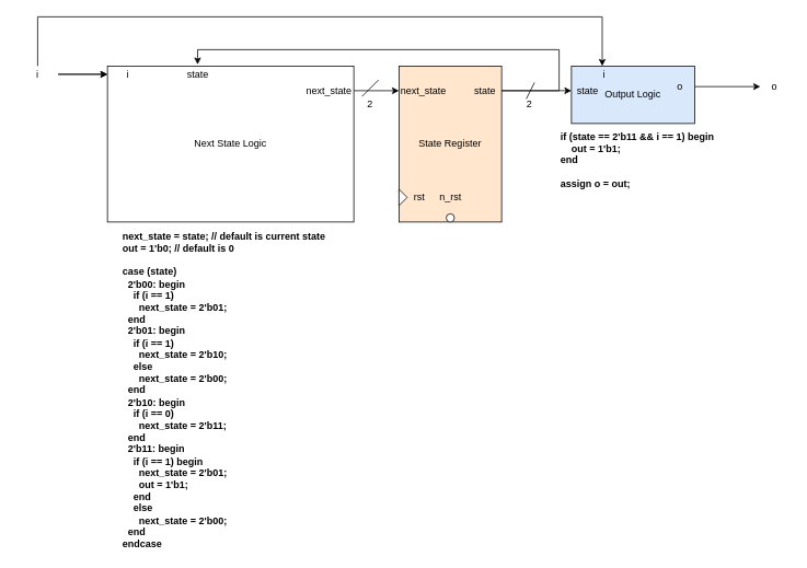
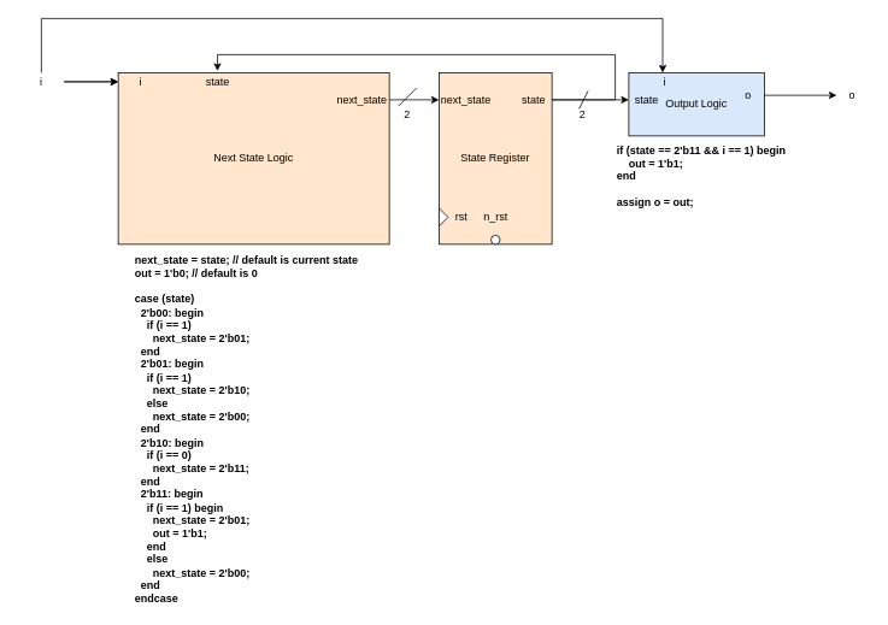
- <mxCell id="10" value="Next State Logic" style="rounded=0;whiteSpace=wrap;html=1;" parent="1" vertex="1"><mxGeometry x="130" y="80" width="300" height="190" as="geometry" /></mxCell>
+ <mxCell id="10" value="Next State Logic" style="rounded=0;whiteSpace=wrap;html=1;fillColor=#ffe6cc;" parent="1" vertex="1"><mxGeometry x="130" y="80" width="300" height="190" as="geometry" /></mxCell>
